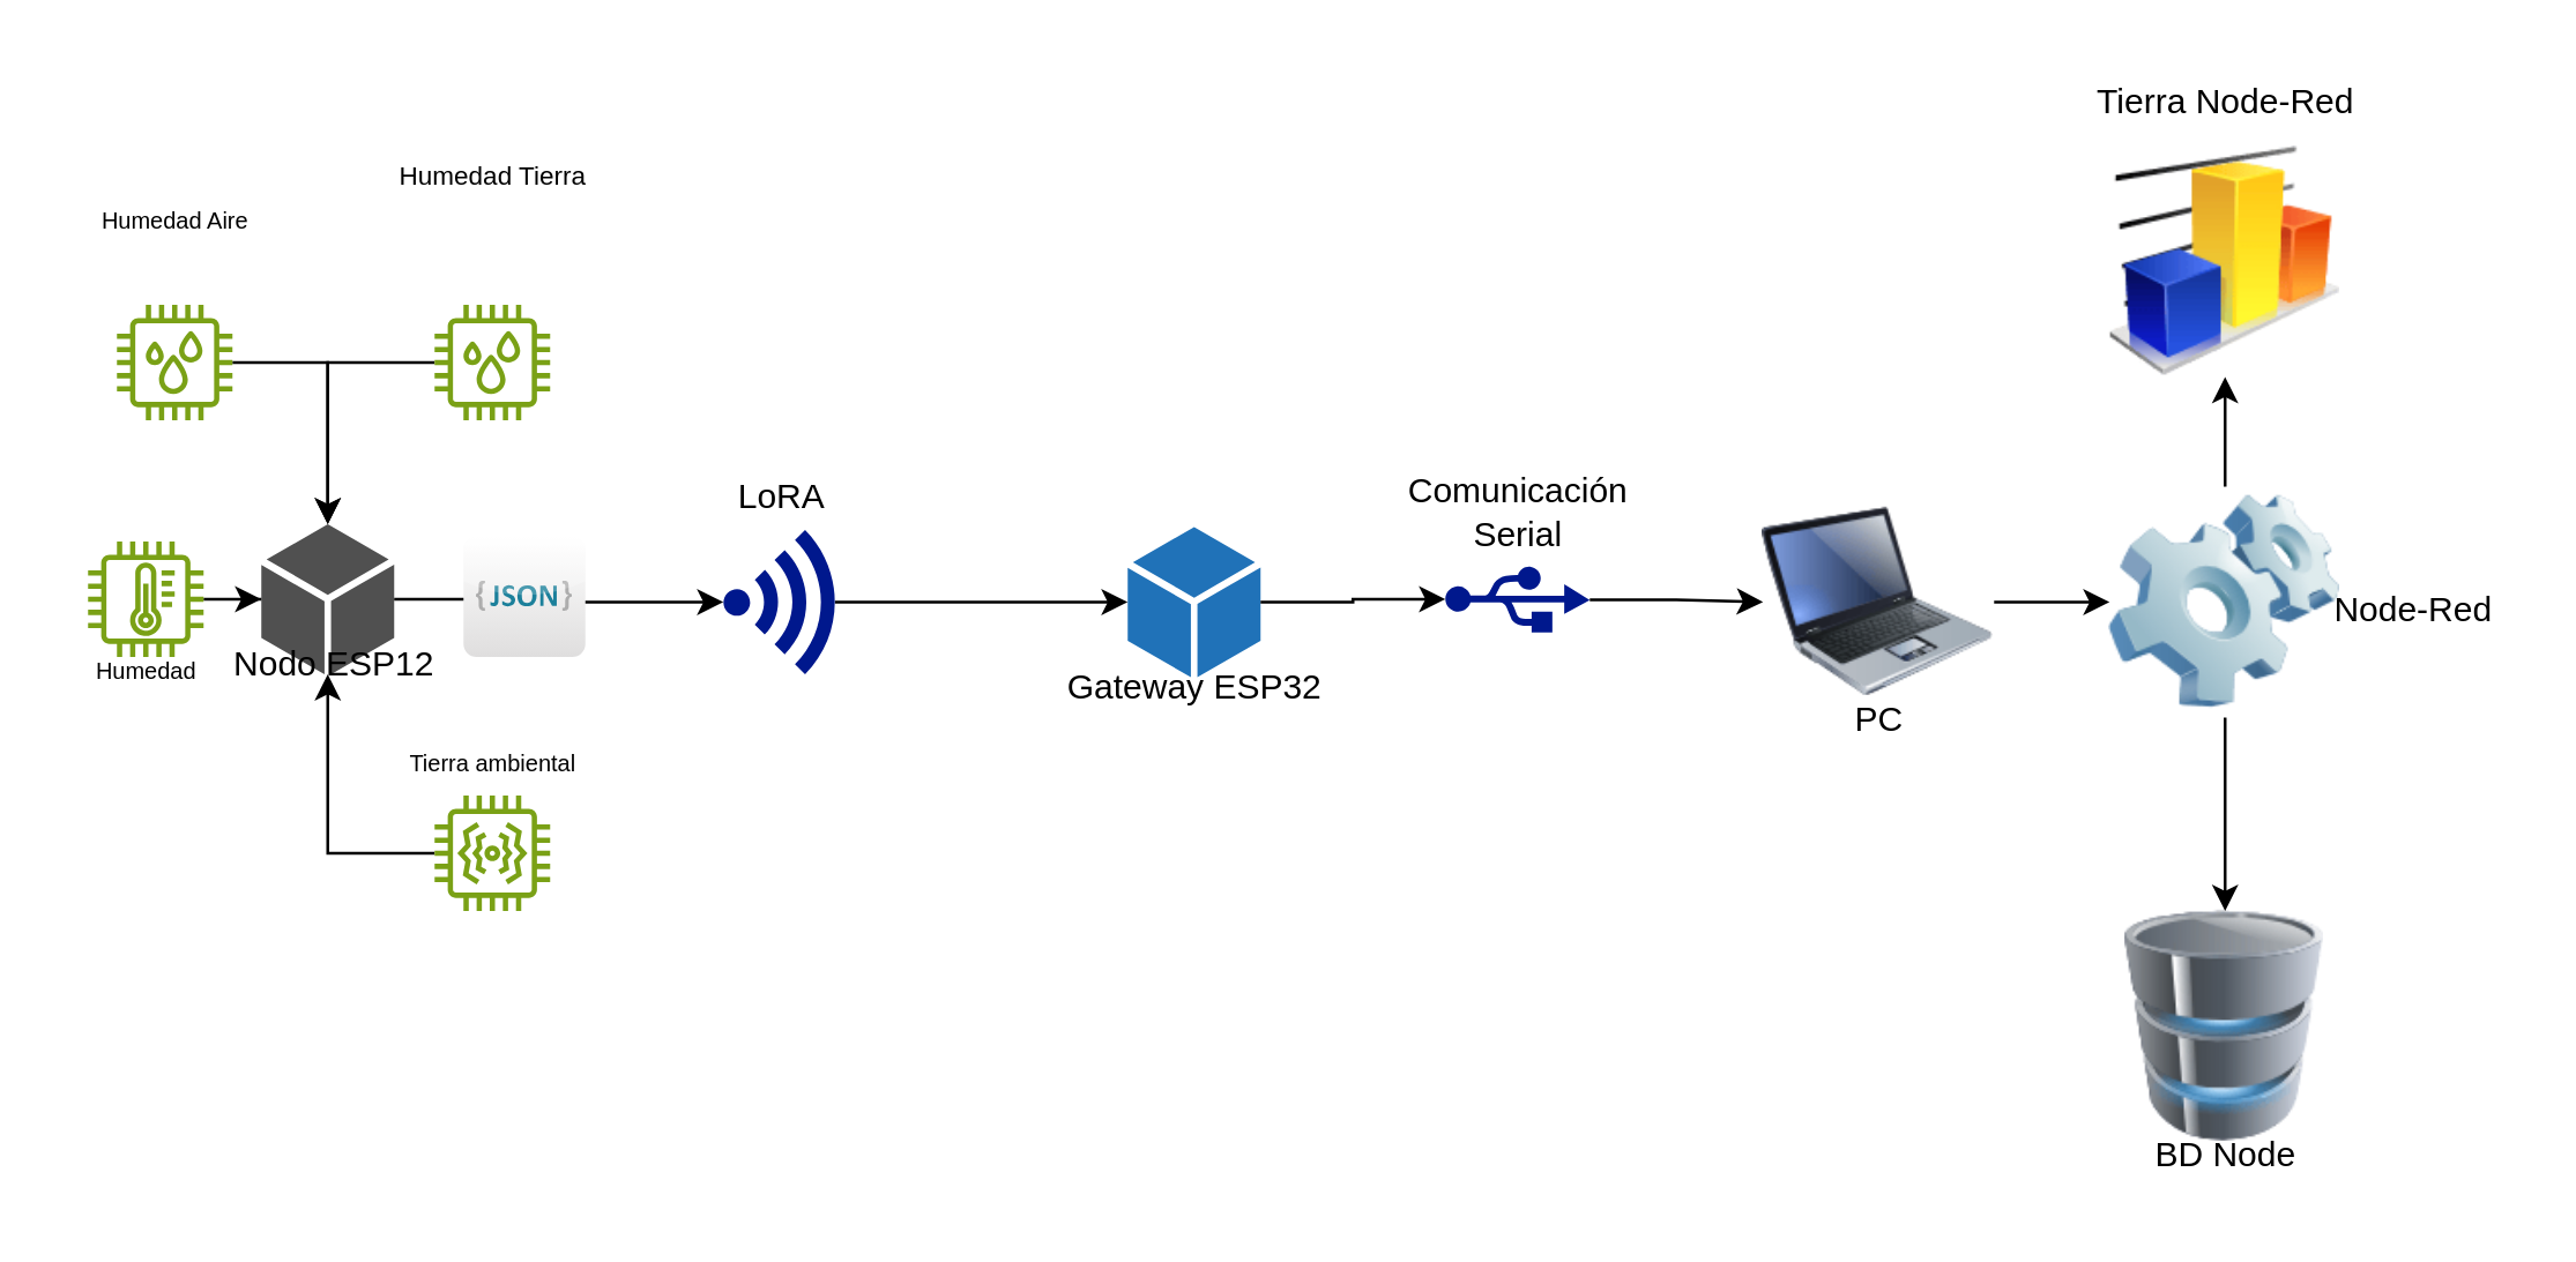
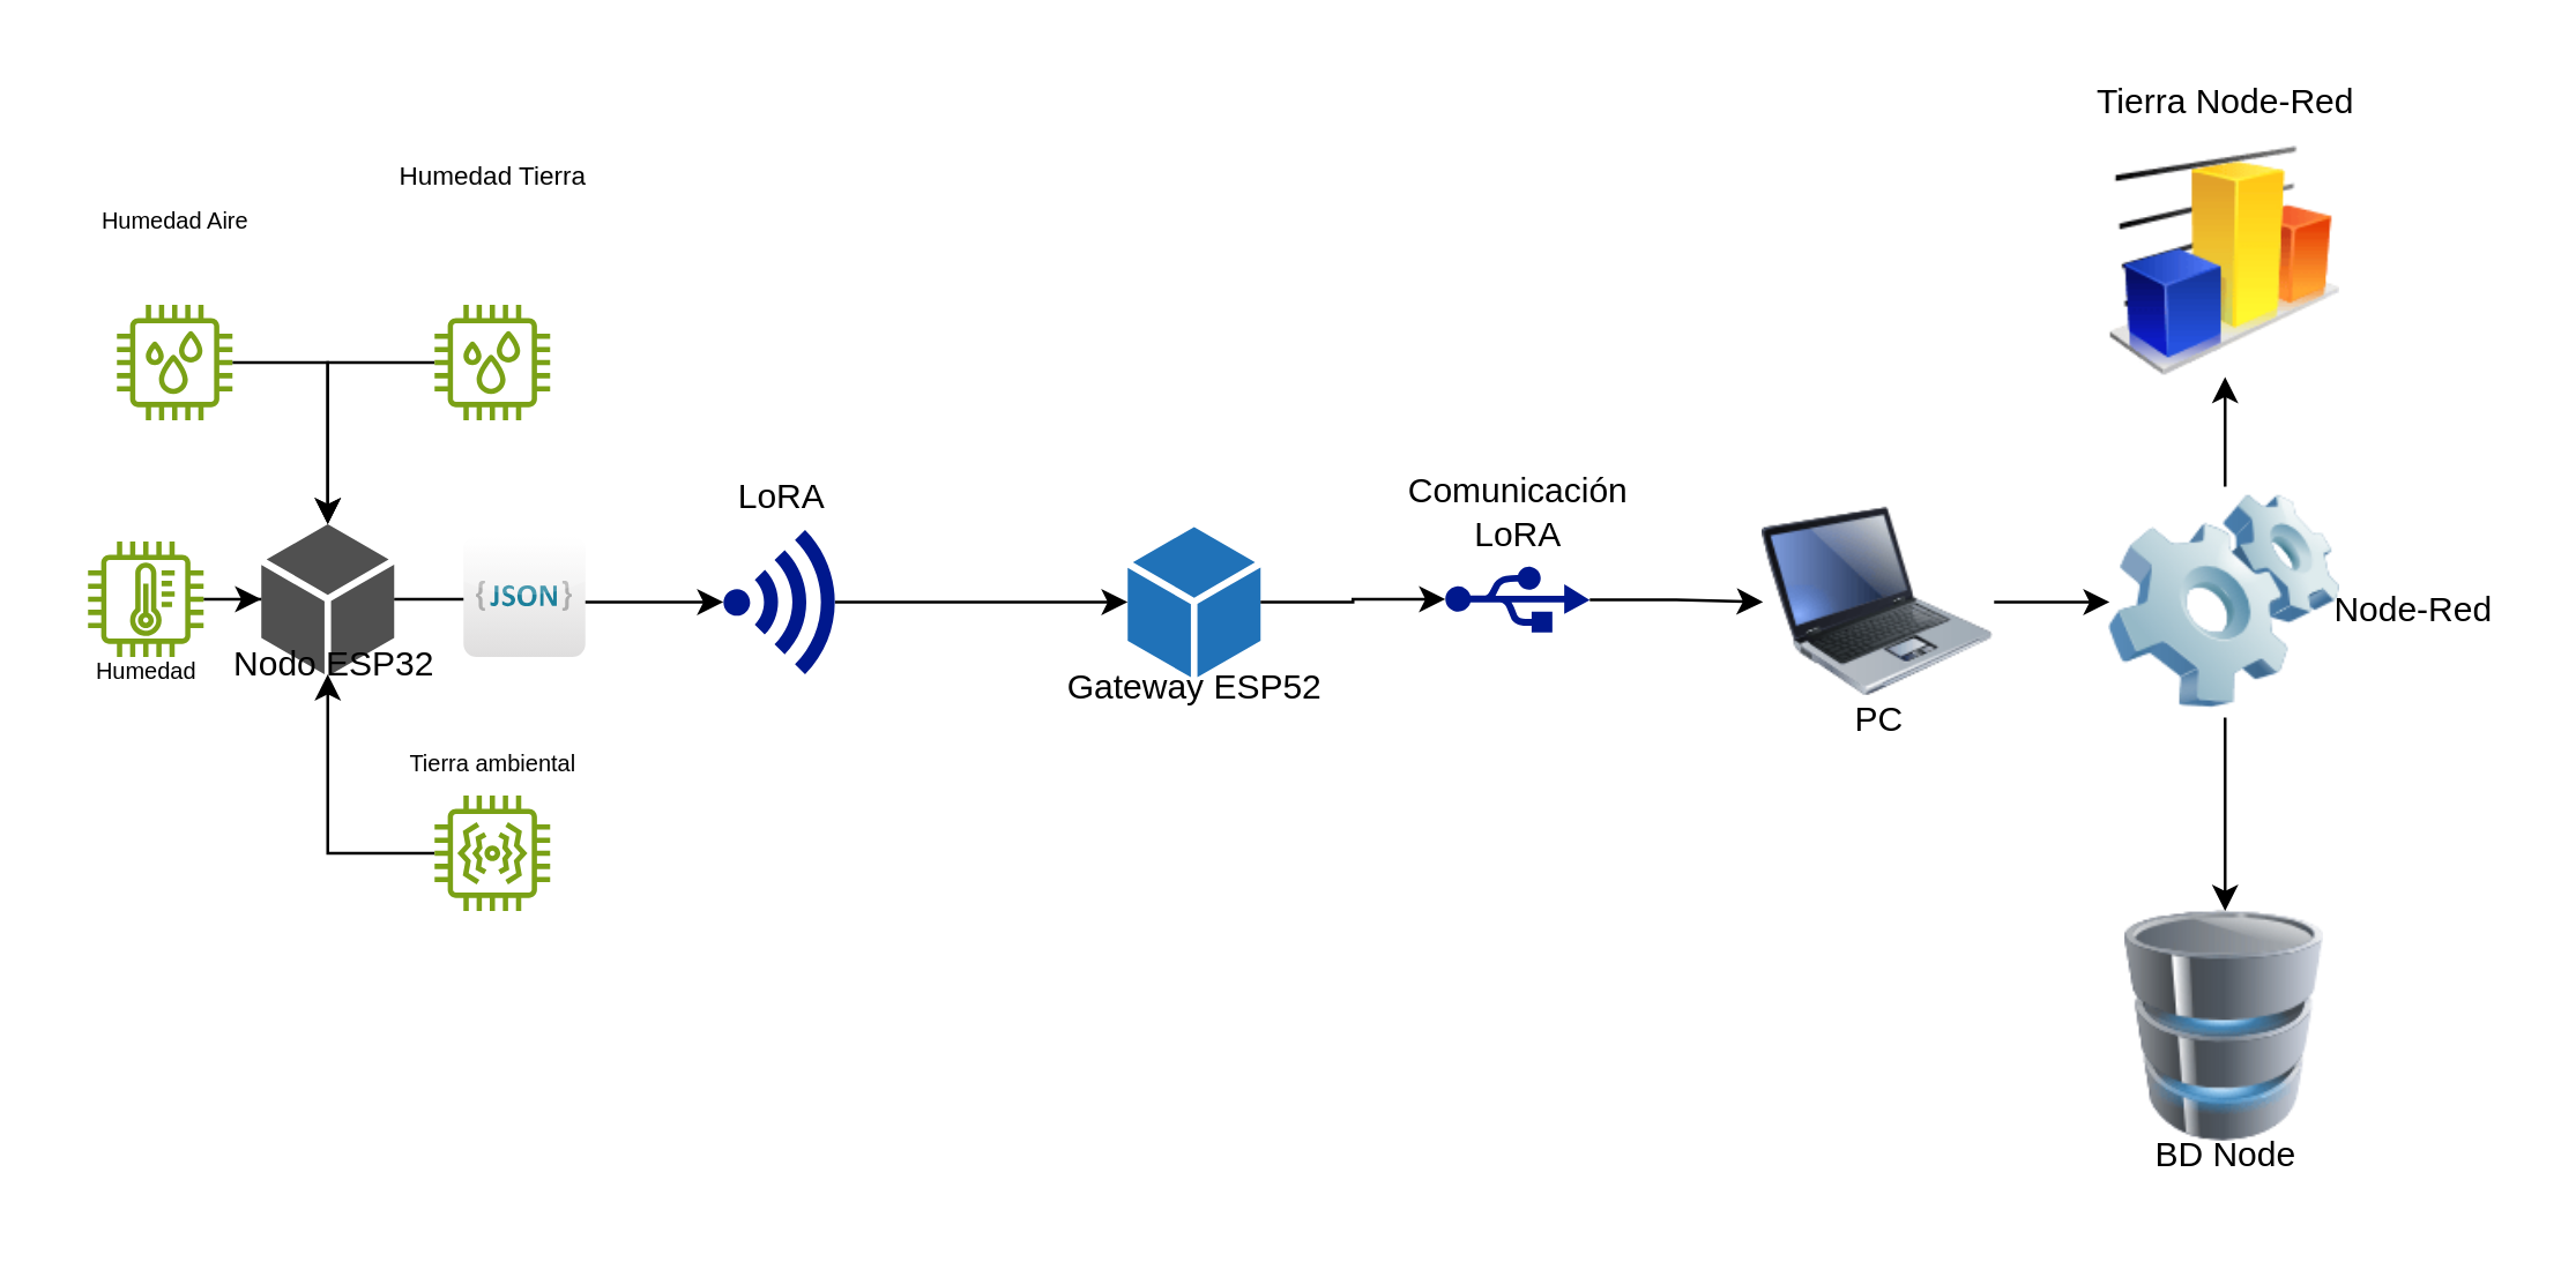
- <mxCell id="33" value="Comunicación&lt;div&gt;Serial&lt;/div&gt;" style="text;html=1;align=center;verticalAlign=middle;resizable=0;points=[];autosize=1;strokeColor=none;fillColor=none;" vertex="1" parent="1"><mxGeometry x="480" y="157" width="90" height="40" as="geometry" /></mxCell>
+ <mxCell id="33" value="Comunicación&lt;div&gt;LoRA&lt;/div&gt;" style="text;html=1;align=center;verticalAlign=middle;resizable=0;points=[];autosize=1;strokeColor=none;fillColor=none;" vertex="1" parent="1"><mxGeometry x="480" y="157" width="90" height="40" as="geometry" /></mxCell>
- <mxCell id="31" value="Nodo ESP12" style="text;html=1;align=center;verticalAlign=middle;resizable=0;points=[];autosize=1;strokeColor=none;fillColor=none;" vertex="1" parent="1"><mxGeometry x="70" y="215" width="90" height="30" as="geometry" /></mxCell>
+ <mxCell id="31" value="Nodo ESP32" style="text;html=1;align=center;verticalAlign=middle;resizable=0;points=[];autosize=1;strokeColor=none;fillColor=none;" vertex="1" parent="1"><mxGeometry x="70" y="215" width="90" height="30" as="geometry" /></mxCell>
- <mxCell id="32" value="Gateway ESP32" style="text;html=1;align=center;verticalAlign=middle;resizable=0;points=[];autosize=1;strokeColor=none;fillColor=none;" vertex="1" parent="1"><mxGeometry x="363" y="223" width="100" height="30" as="geometry" /></mxCell>
+ <mxCell id="32" value="Gateway ESP52" style="text;html=1;align=center;verticalAlign=middle;resizable=0;points=[];autosize=1;strokeColor=none;fillColor=none;" vertex="1" parent="1"><mxGeometry x="363" y="223" width="100" height="30" as="geometry" /></mxCell>
